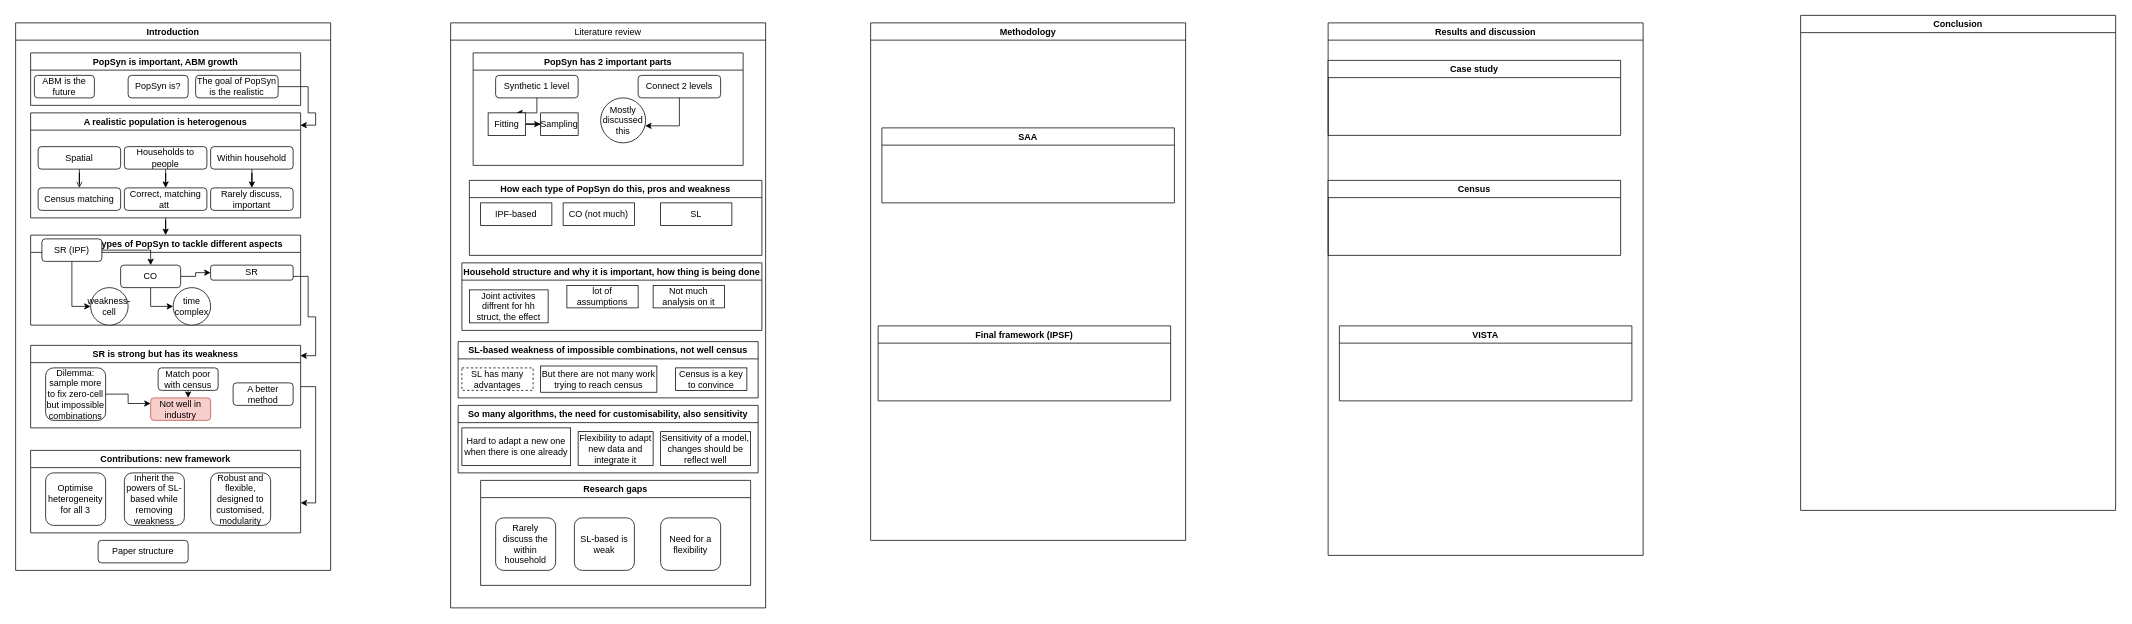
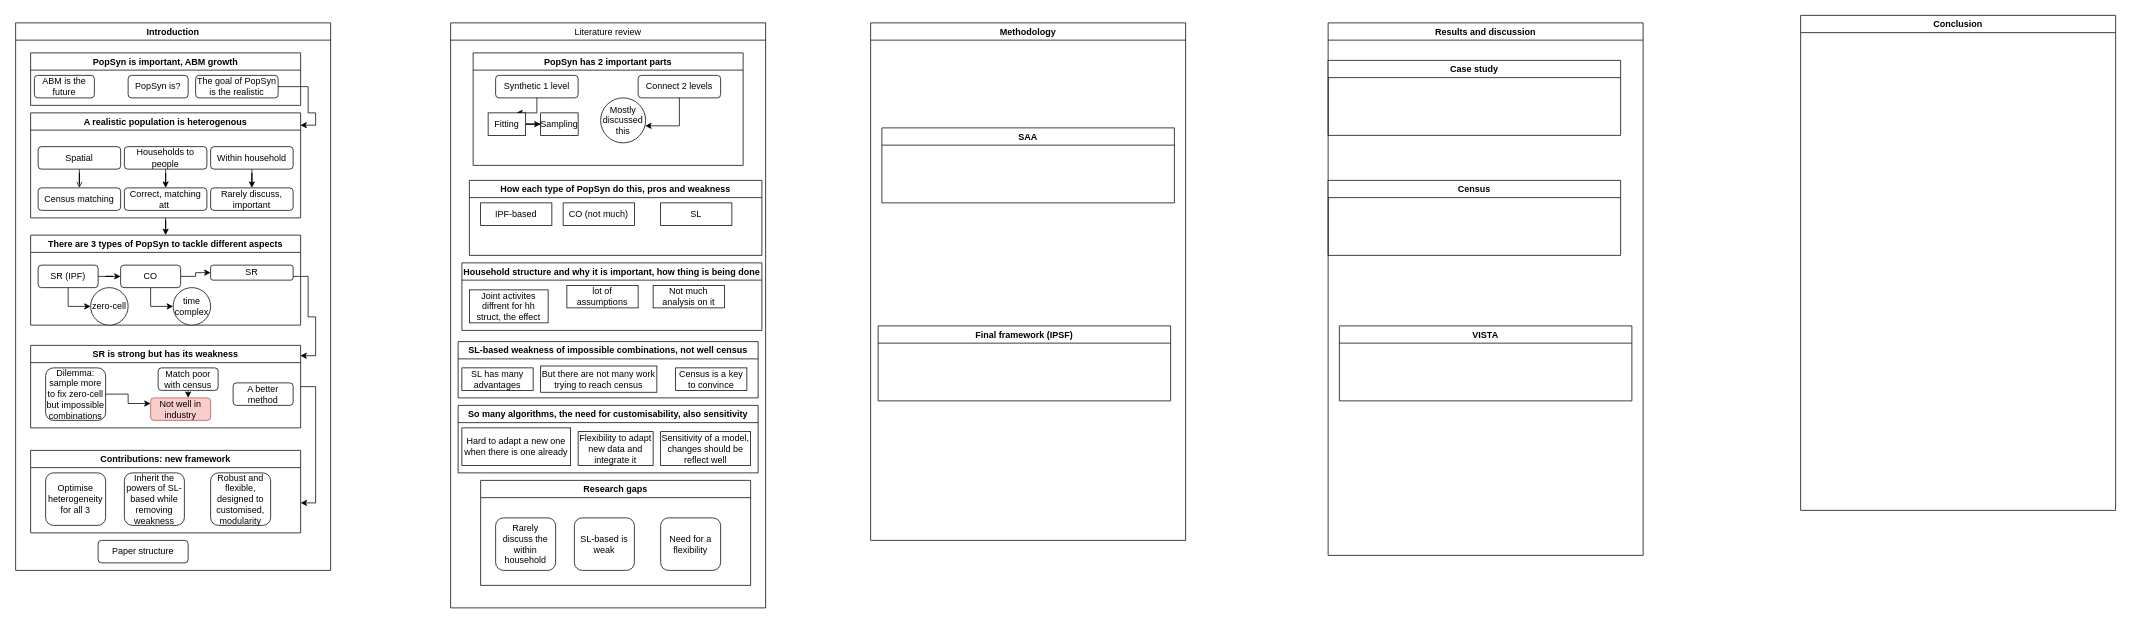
- <mxCell id="10" value="SR (IPF)" style="rounded=1;whiteSpace=wrap;html=1;" parent="7" vertex="1"><mxGeometry x="15" y="5" width="80" height="30" as="geometry" /></mxCell>
+ <mxCell id="10" value="SR (IPF)" style="rounded=1;whiteSpace=wrap;html=1;" parent="7" vertex="1"><mxGeometry x="10" y="40" width="80" height="30" as="geometry" /></mxCell>
- <mxCell id="15" value="weakness-cell" style="ellipse;whiteSpace=wrap;html=1;aspect=fixed;" parent="7" vertex="1"><mxGeometry x="80" y="70" width="50" height="50" as="geometry" /></mxCell>
+ <mxCell id="15" value="zero-cell" style="ellipse;whiteSpace=wrap;html=1;aspect=fixed;" parent="7" vertex="1"><mxGeometry x="80" y="70" width="50" height="50" as="geometry" /></mxCell>
- <mxCell id="66" value="SL has many advantages" style="rounded=0;whiteSpace=wrap;html=1;dashed=1;" vertex="1" parent="65"><mxGeometry x="5" y="35" width="95" height="30" as="geometry" /></mxCell>
+ <mxCell id="66" value="SL has many advantages" style="rounded=0;whiteSpace=wrap;html=1;" vertex="1" parent="65"><mxGeometry x="5" y="35" width="95" height="30" as="geometry" /></mxCell>
